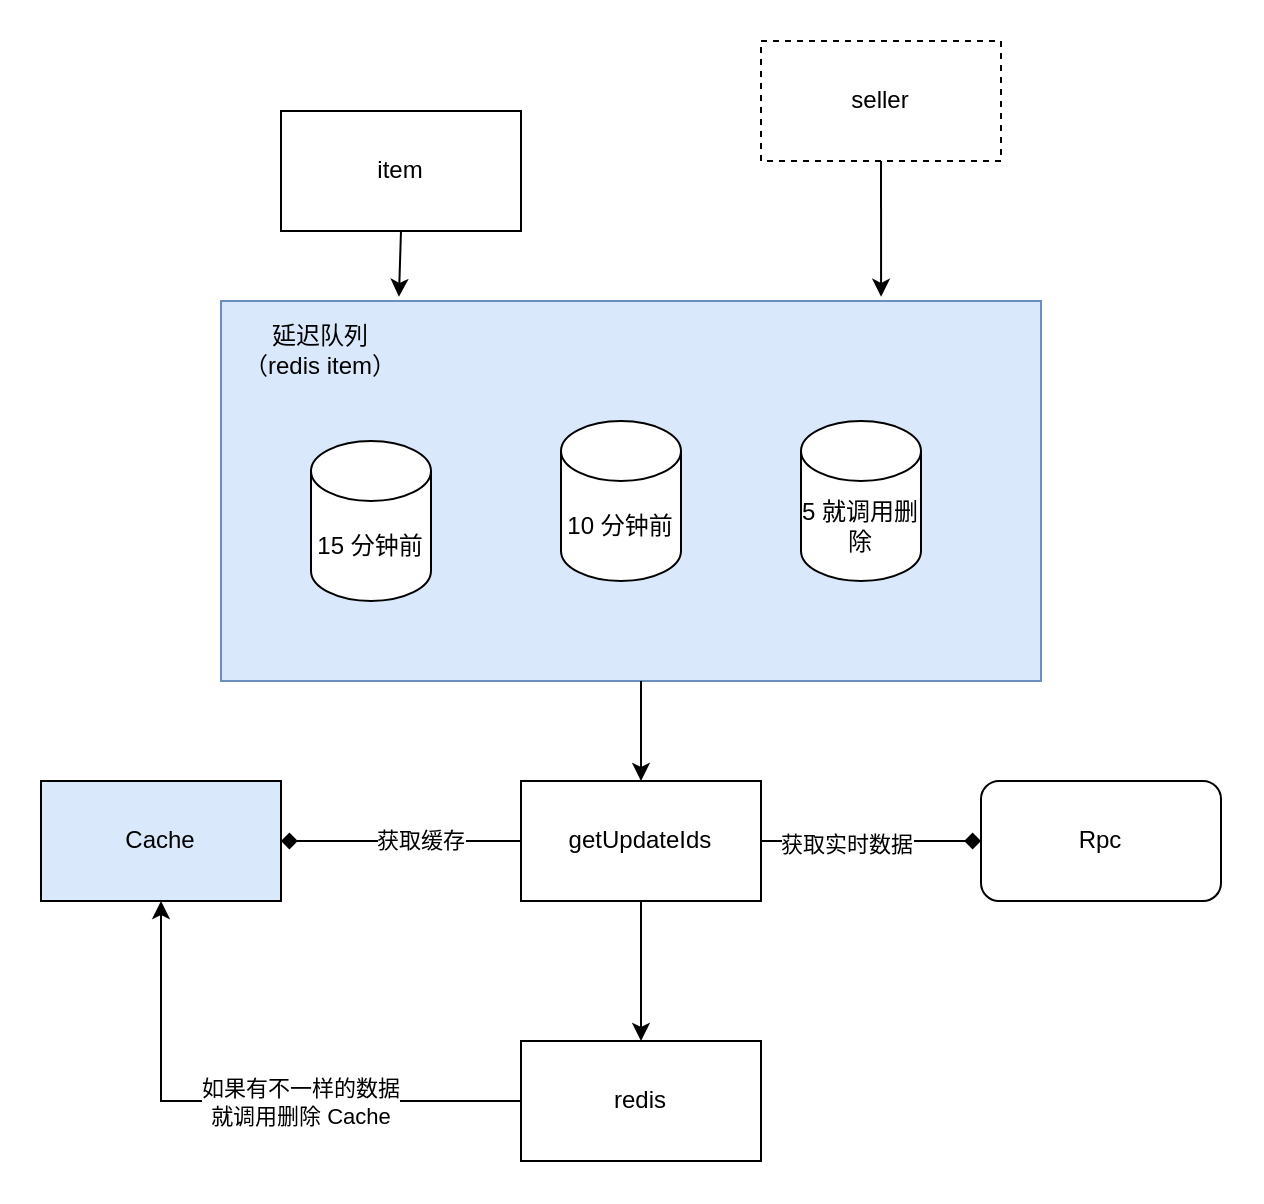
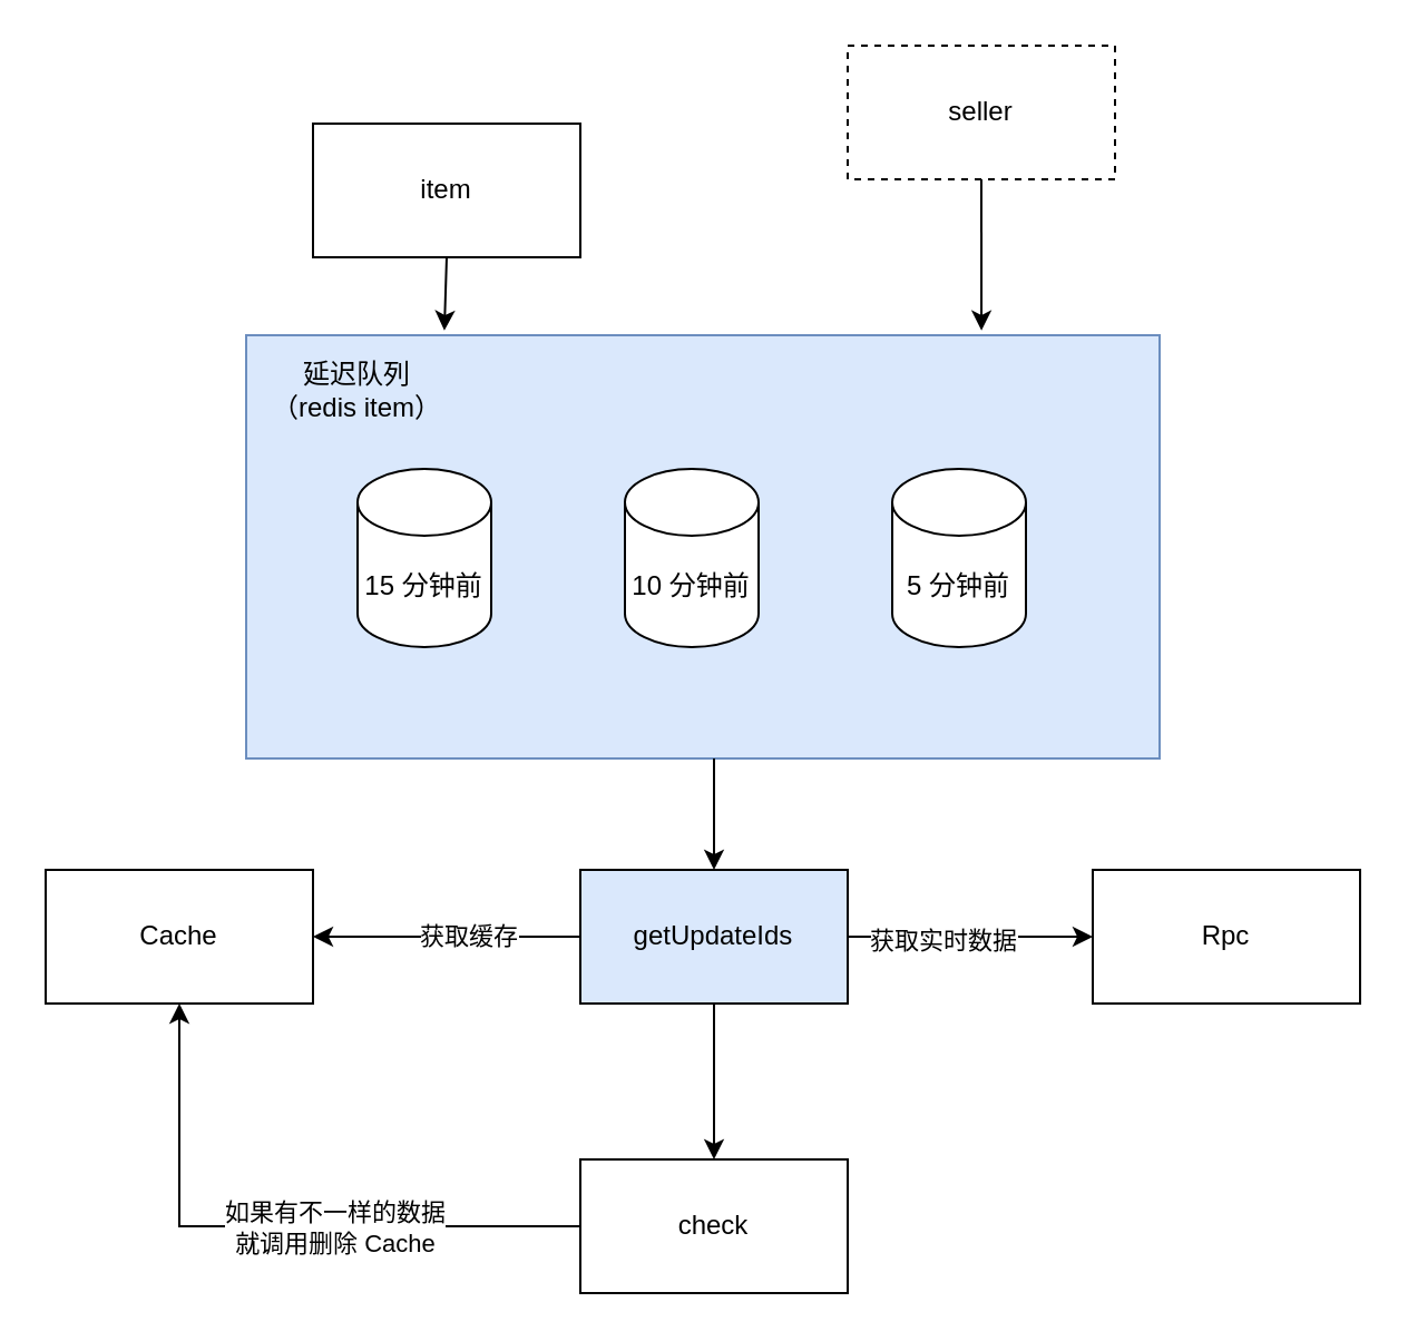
- <mxCell id="4" value="15 分钟前" style="shape=cylinder3;whiteSpace=wrap;html=1;boundedLbl=1;backgroundOutline=1;size=15;" parent="1" vertex="1"><mxGeometry x="155" y="220" width="60" height="80" as="geometry" /></mxCell>
+ <mxCell id="4" value="15 分钟前" style="shape=cylinder3;whiteSpace=wrap;html=1;boundedLbl=1;backgroundOutline=1;size=15;" parent="1" vertex="1"><mxGeometry x="160" y="210" width="60" height="80" as="geometry" /></mxCell>
- <mxCell id="6" value="5 就调用删除" style="shape=cylinder3;whiteSpace=wrap;html=1;boundedLbl=1;backgroundOutline=1;size=15;" parent="1" vertex="1"><mxGeometry x="400" y="210" width="60" height="80" as="geometry" /></mxCell>
+ <mxCell id="6" value="5 分钟前" style="shape=cylinder3;whiteSpace=wrap;html=1;boundedLbl=1;backgroundOutline=1;size=15;" parent="1" vertex="1"><mxGeometry x="400" y="210" width="60" height="80" as="geometry" /></mxCell>
- <mxCell id="9" value="Cache" style="rounded=0;whiteSpace=wrap;html=1;fillColor=#dae8fc;" parent="1" vertex="1"><mxGeometry x="20" y="390" width="120" height="60" as="geometry" /></mxCell>
+ <mxCell id="9" value="Cache" style="rounded=0;whiteSpace=wrap;html=1;" parent="1" vertex="1"><mxGeometry x="20" y="390" width="120" height="60" as="geometry" /></mxCell>
- <mxCell id="11" value="" style="endArrow=diamond;html=1;rounded=0;exitX=0;exitY=0.5;exitDx=0;exitDy=0;entryX=1;entryY=0.5;entryDx=0;entryDy=0;" parent="1" source="8" target="9" edge="1"><mxGeometry width="50" height="50" relative="1" as="geometry"><mxPoint x="340" y="520" as="sourcePoint" /><mxPoint x="390" y="470" as="targetPoint" /></mxGeometry></mxCell>
+ <mxCell id="11" value="" style="endArrow=classic;html=1;rounded=0;exitX=0;exitY=0.5;exitDx=0;exitDy=0;entryX=1;entryY=0.5;entryDx=0;entryDy=0;" parent="1" source="8" target="9" edge="1"><mxGeometry width="50" height="50" relative="1" as="geometry"><mxPoint x="340" y="520" as="sourcePoint" /><mxPoint x="390" y="470" as="targetPoint" /></mxGeometry></mxCell>
- <mxCell id="8" value="getUpdateIds" style="rounded=0;whiteSpace=wrap;html=1;" parent="1" vertex="1"><mxGeometry x="260" y="390" width="120" height="60" as="geometry" /></mxCell>
+ <mxCell id="8" value="getUpdateIds" style="rounded=0;whiteSpace=wrap;html=1;fillColor=#dae8fc;" parent="1" vertex="1"><mxGeometry x="260" y="390" width="120" height="60" as="geometry" /></mxCell>
- <mxCell id="13" value="" style="endArrow=diamond;html=1;rounded=0;exitX=1;exitY=0.5;exitDx=0;exitDy=0;entryX=0;entryY=0.5;entryDx=0;entryDy=0;" parent="1" source="8" target="10" edge="1"><mxGeometry width="50" height="50" relative="1" as="geometry"><mxPoint x="340" y="520" as="sourcePoint" /><mxPoint x="390" y="470" as="targetPoint" /></mxGeometry></mxCell>
+ <mxCell id="13" value="" style="endArrow=classic;html=1;rounded=0;exitX=1;exitY=0.5;exitDx=0;exitDy=0;entryX=0;entryY=0.5;entryDx=0;entryDy=0;" parent="1" source="8" target="10" edge="1"><mxGeometry width="50" height="50" relative="1" as="geometry"><mxPoint x="340" y="520" as="sourcePoint" /><mxPoint x="390" y="470" as="targetPoint" /></mxGeometry></mxCell>
- <mxCell id="10" value="Rpc" style="whiteSpace=wrap;html=1;rounded=1;" parent="1" vertex="1"><mxGeometry x="490" y="390" width="120" height="60" as="geometry" /></mxCell>
+ <mxCell id="10" value="Rpc" style="rounded=0;whiteSpace=wrap;html=1;" parent="1" vertex="1"><mxGeometry x="490" y="390" width="120" height="60" as="geometry" /></mxCell>
- <mxCell id="16" value="redis" style="rounded=0;whiteSpace=wrap;html=1;" parent="1" vertex="1"><mxGeometry x="260" y="520" width="120" height="60" as="geometry" /></mxCell>
+ <mxCell id="16" value="check" style="rounded=0;whiteSpace=wrap;html=1;" parent="1" vertex="1"><mxGeometry x="260" y="520" width="120" height="60" as="geometry" /></mxCell>
